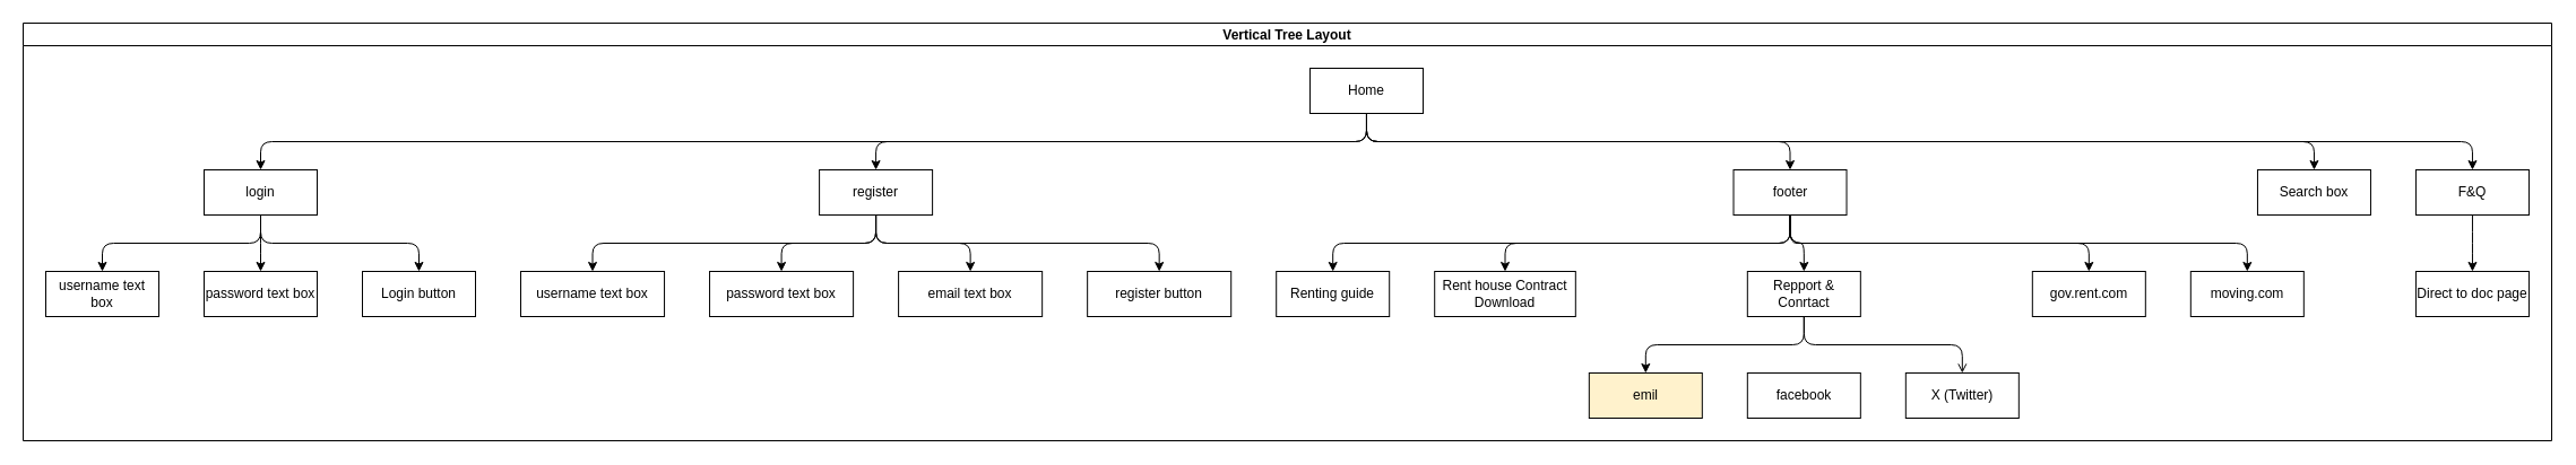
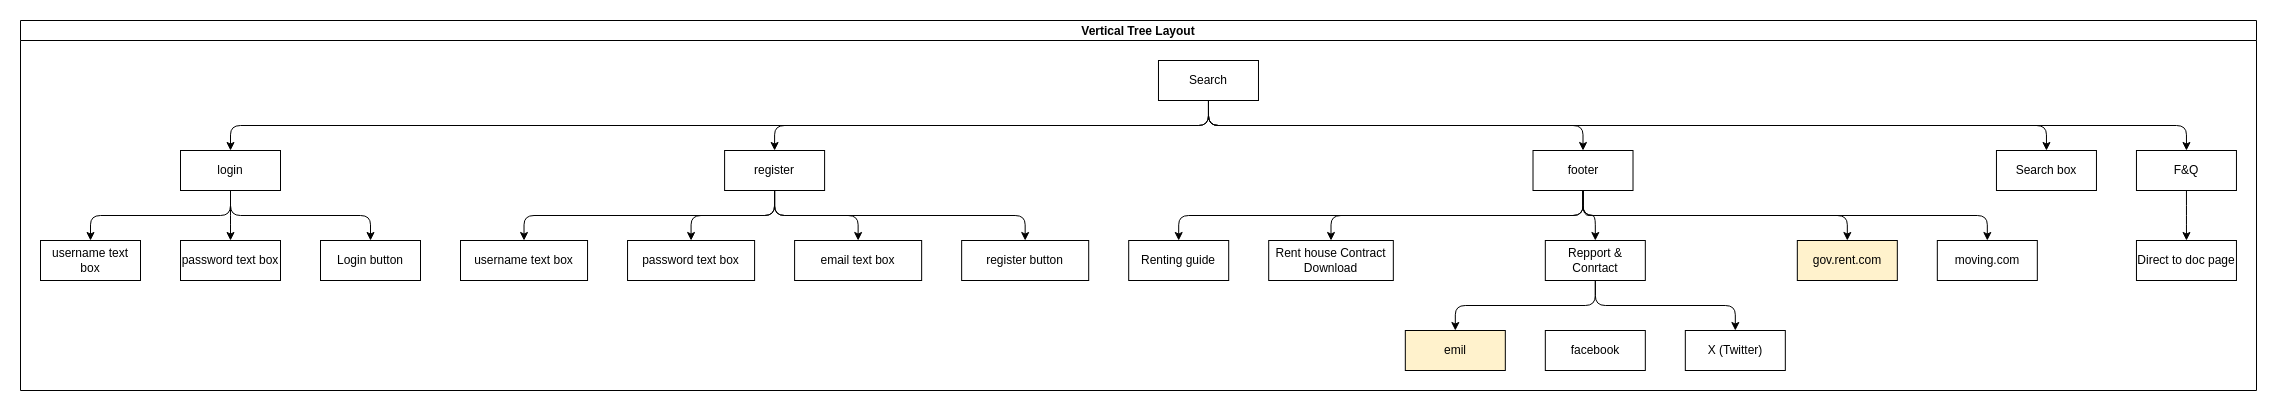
- <mxCell id="3" value="Home" style="whiteSpace=wrap;html=1;" parent="2" vertex="1"><mxGeometry x="1137.979" y="40" width="100" height="40" as="geometry" /></mxCell>
+ <mxCell id="3" value="Search" style="whiteSpace=wrap;html=1;" parent="2" vertex="1"><mxGeometry x="1137.979" y="40" width="100" height="40" as="geometry" /></mxCell>
- <mxCell id="29" value="gov.rent.com" style="whiteSpace=wrap;html=1;" parent="2" vertex="1"><mxGeometry x="1776.82" y="220" width="100" height="40" as="geometry" /></mxCell>
+ <mxCell id="29" value="gov.rent.com" style="whiteSpace=wrap;html=1;fillColor=#fff2cc;" parent="2" vertex="1"><mxGeometry x="1776.82" y="220" width="100" height="40" as="geometry" /></mxCell>
- <mxCell id="35" value="" style="edgeStyle=elbowEdgeStyle;elbow=vertical;html=1;rounded=1;curved=0;sourcePerimeterSpacing=0;targetPerimeterSpacing=0;startSize=6;endSize=6;fontSize=12;endArrow=open;" parent="2" source="27" target="36" edge="1"><mxGeometry relative="1" as="geometry"><mxPoint x="-4397.801" y="450" as="sourcePoint" /></mxGeometry></mxCell>
+ <mxCell id="35" value="" style="edgeStyle=elbowEdgeStyle;elbow=vertical;html=1;rounded=1;curved=0;sourcePerimeterSpacing=0;targetPerimeterSpacing=0;startSize=6;endSize=6;fontSize=12;" parent="2" source="27" target="36" edge="1"><mxGeometry relative="1" as="geometry"><mxPoint x="-4397.801" y="450" as="sourcePoint" /></mxGeometry></mxCell>
